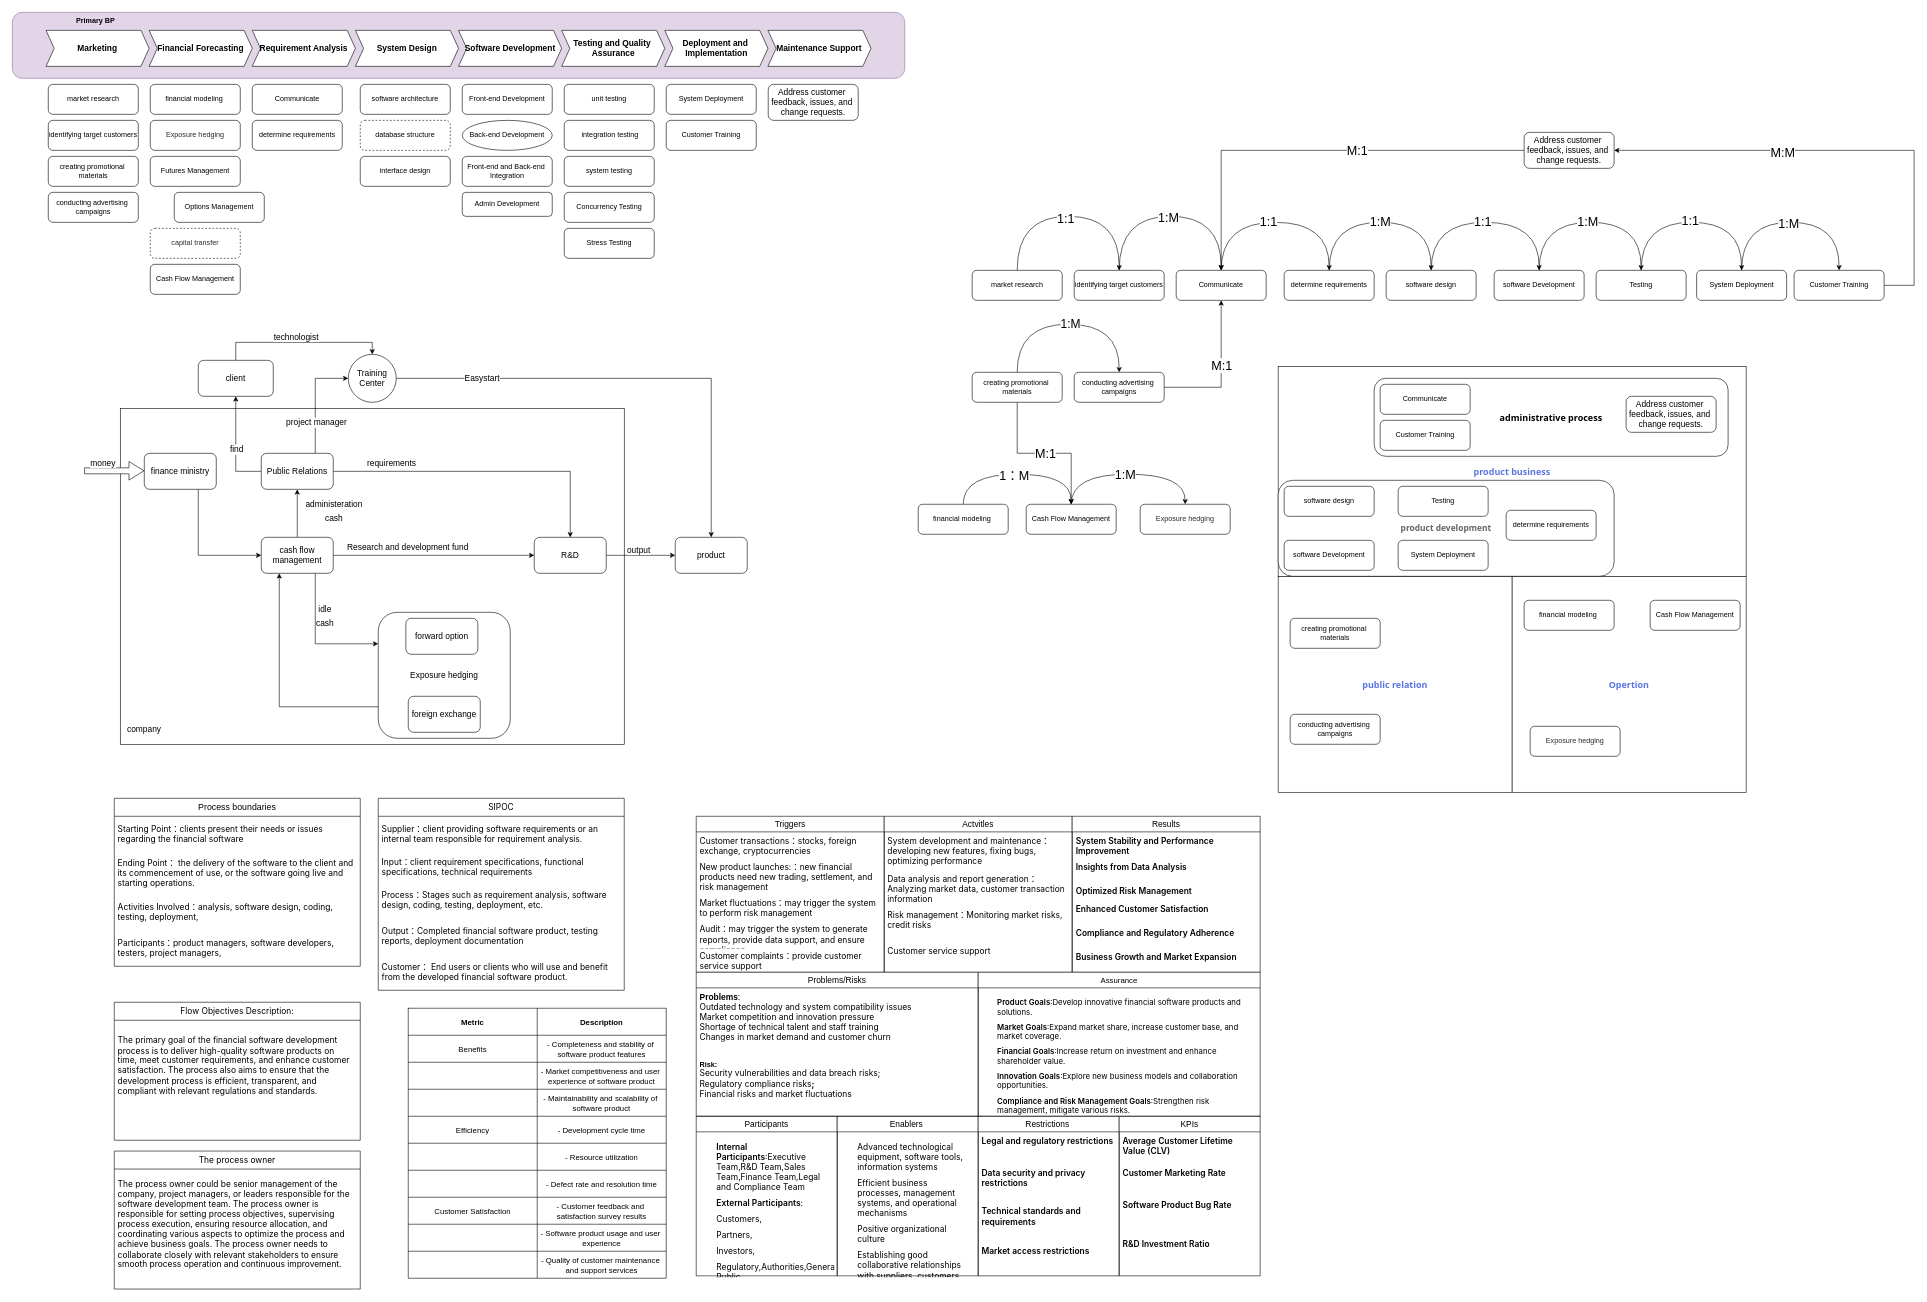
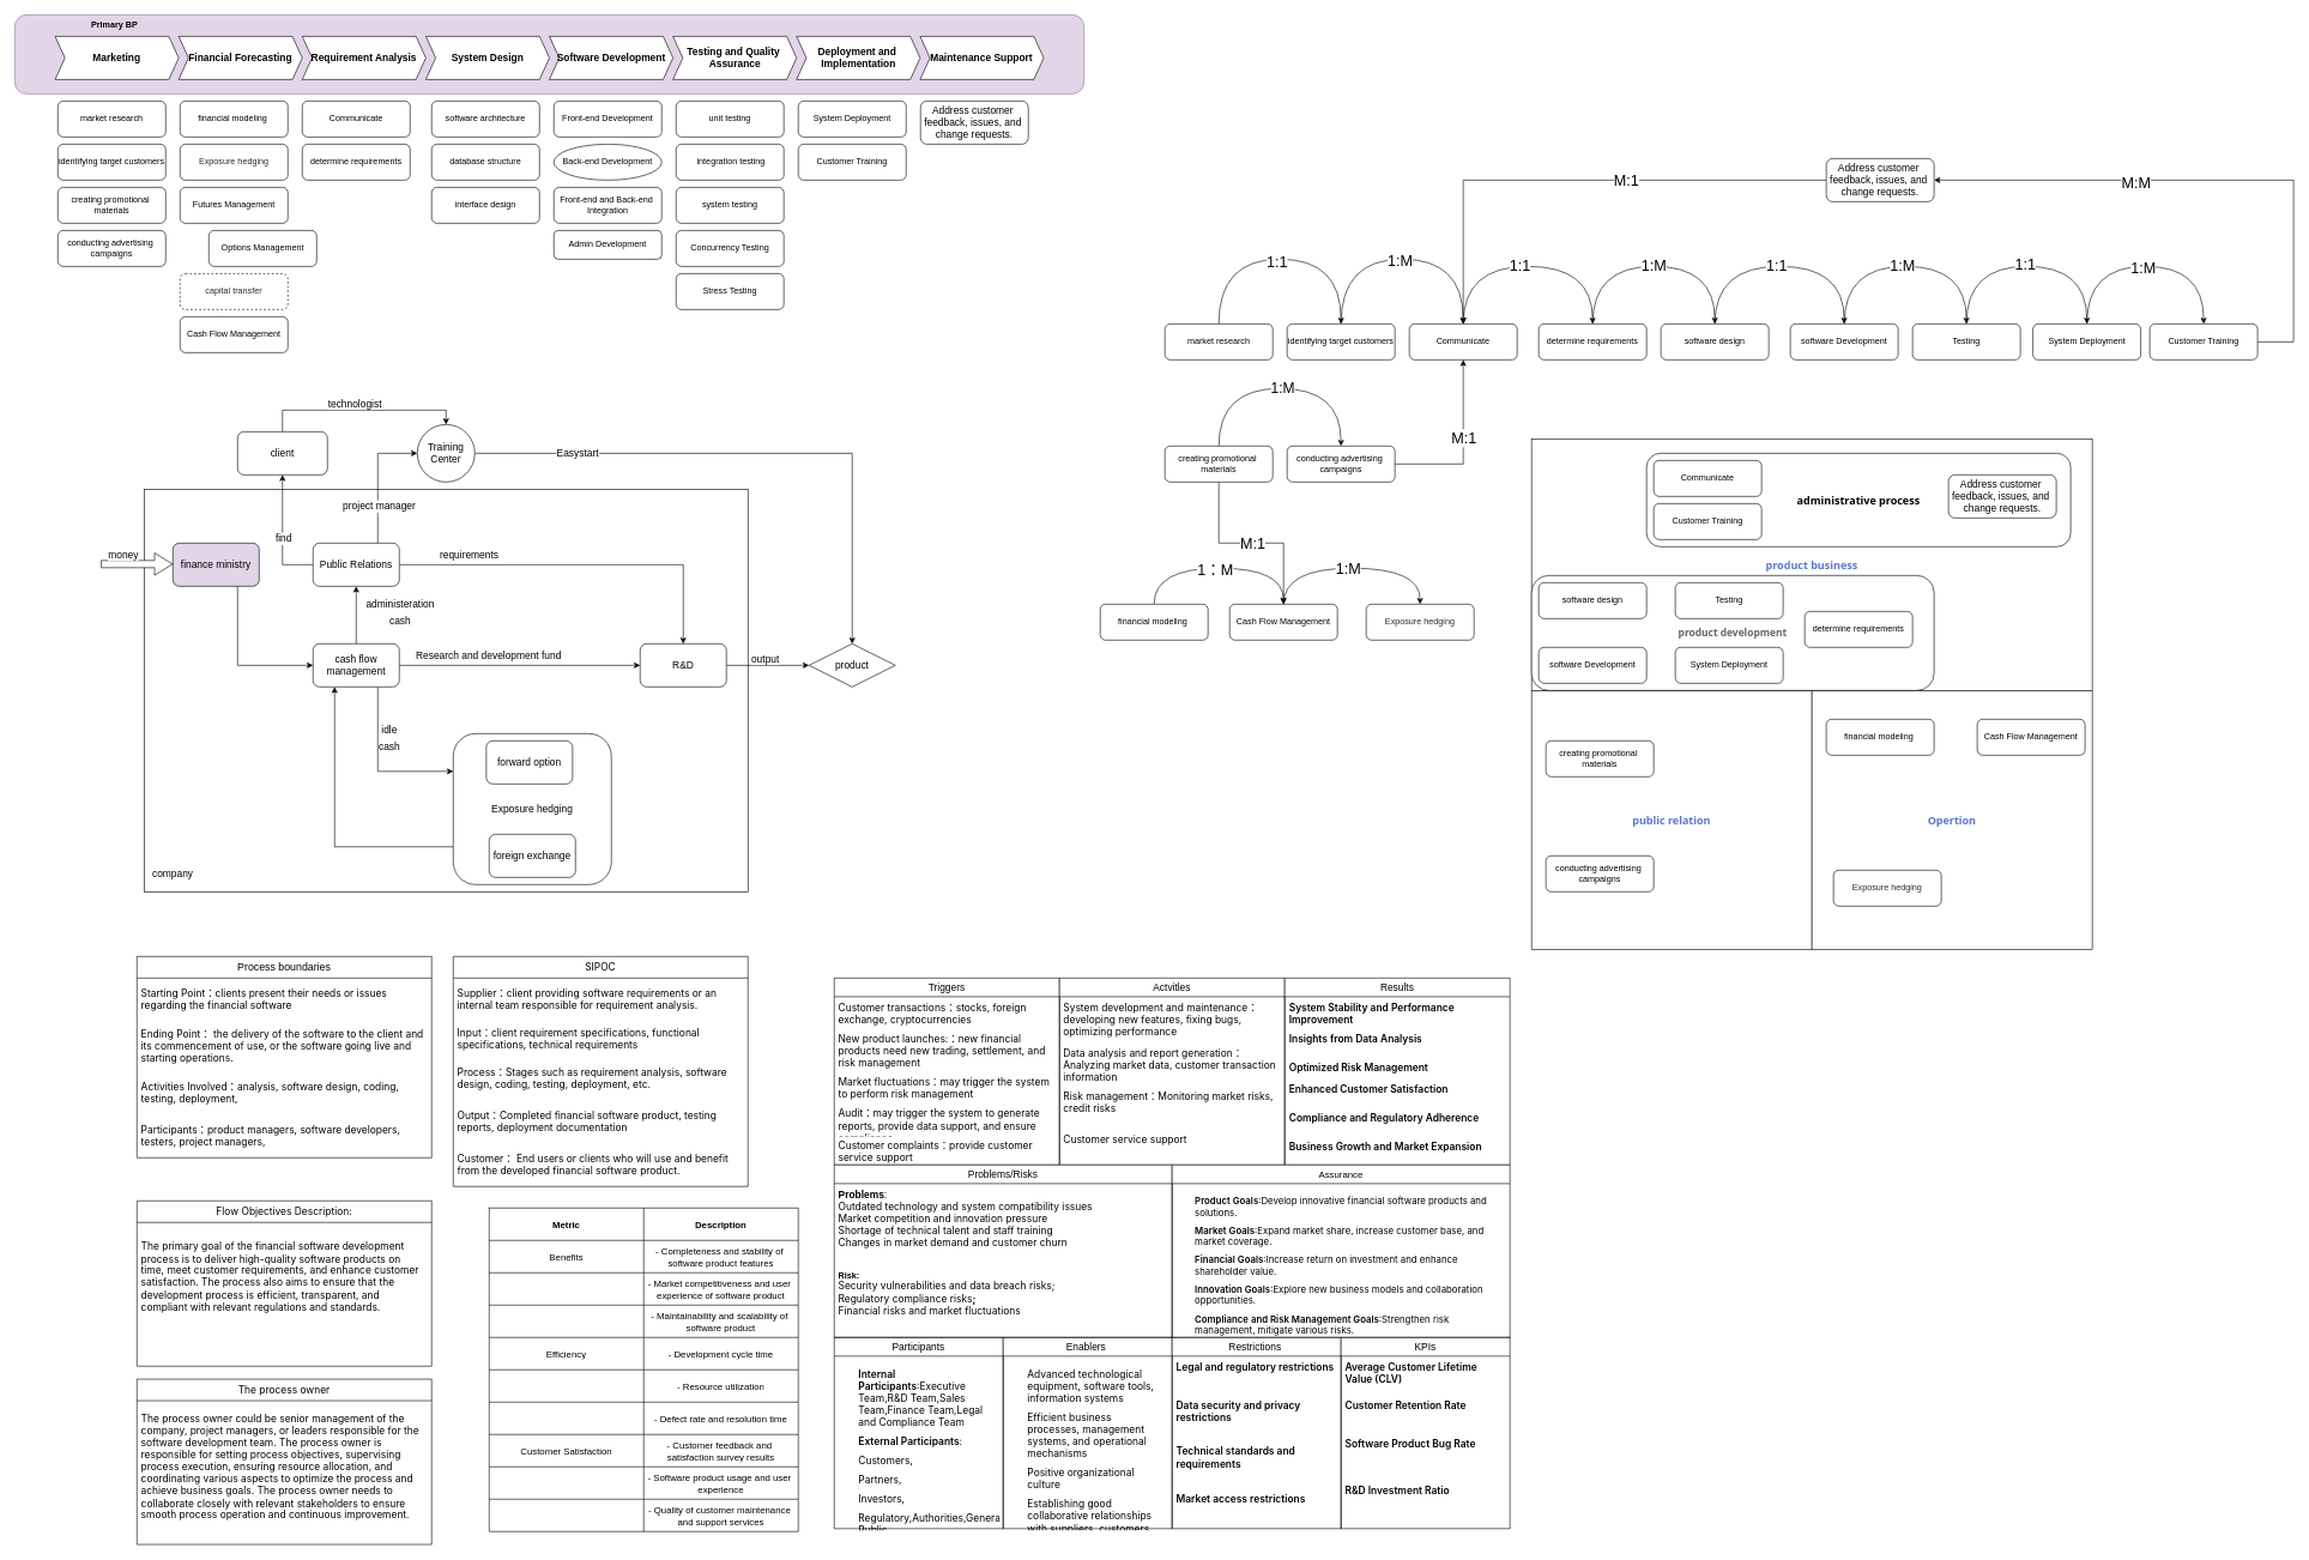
- <mxCell id="26" value="&lt;span style=&quot;font-size: 12px;&quot;&gt;database structure&lt;/span&gt;" style="rounded=1;whiteSpace=wrap;html=1;fontStyle=0;align=center;fontSize=12;fontFamily=Helvetica;dashed=1;" parent="1" vertex="1"><mxGeometry x="600" y="200" width="150" height="50" as="geometry" /></mxCell>
+ <mxCell id="26" value="&lt;span style=&quot;font-size: 12px;&quot;&gt;database structure&lt;/span&gt;" style="rounded=1;whiteSpace=wrap;html=1;fontStyle=0;align=center;fontSize=12;fontFamily=Helvetica;" parent="1" vertex="1"><mxGeometry x="600" y="200" width="150" height="50" as="geometry" /></mxCell>
- <mxCell id="109" value="finance ministry" style="rounded=1;whiteSpace=wrap;html=1;fontFamily=Helvetica;fontColor=default;fontStyle=0;fontSize=14;" parent="1" vertex="1"><mxGeometry x="240" y="755" width="120" height="60" as="geometry" /></mxCell>
+ <mxCell id="109" value="finance ministry" style="rounded=1;whiteSpace=wrap;html=1;fontFamily=Helvetica;fontColor=default;fontStyle=0;fontSize=14;fillColor=#e1d5e7;" parent="1" vertex="1"><mxGeometry x="240" y="755" width="120" height="60" as="geometry" /></mxCell>
- <mxCell id="119" value="product" style="rounded=1;whiteSpace=wrap;html=1;fontFamily=Helvetica;fontColor=default;fontStyle=0;fontSize=14;" parent="1" vertex="1"><mxGeometry x="1125" y="895" width="120" height="60" as="geometry" /></mxCell>
+ <mxCell id="119" value="product" style="rhombus;whiteSpace=wrap;html=1;fontFamily=Helvetica;fontColor=default;fontStyle=0;fontSize=14;" parent="1" vertex="1"><mxGeometry x="1125" y="895" width="120" height="60" as="geometry" /></mxCell>
- <mxCell id="197" value="&lt;span style=&quot;box-sizing: border-box; border-width: 0px; border-style: solid; border-color: rgb(229, 231, 235); --tw-border-spacing-x: 0; --tw-border-spacing-y: 0; --tw-translate-x: 0; --tw-translate-y: 0; --tw-rotate: 0; --tw-skew-x: 0; --tw-skew-y: 0; --tw-scale-x: 1; --tw-scale-y: 1; --tw-pan-x: ; --tw-pan-y: ; --tw-pinch-zoom: ; --tw-scroll-snap-strictness: proximity; --tw-gradient-from-position: ; --tw-gradient-via-position: ; --tw-gradient-to-position: ; --tw-ordinal: ; --tw-slashed-zero: ; --tw-numeric-figure: ; --tw-numeric-spacing: ; --tw-numeric-fraction: ; --tw-ring-inset: ; --tw-ring-offset-width: 0px; --tw-ring-offset-color: #fff; --tw-ring-color: rgb(59 130 246 / .5); --tw-ring-offset-shadow: 0 0 #0000; --tw-ring-shadow: 0 0 #0000; --tw-shadow: 0 0 #0000; --tw-shadow-colored: 0 0 #0000; --tw-blur: ; --tw-brightness: ; --tw-contrast: ; --tw-grayscale: ; --tw-hue-rotate: ; --tw-invert: ; --tw-saturate: ; --tw-sepia: ; --tw-drop-shadow: ; --tw-backdrop-blur: ; --tw-backdrop-brightness: ; --tw-backdrop-contrast: ; --tw-backdrop-grayscale: ; --tw-backdrop-hue-rotate: ; --tw-backdrop-invert: ; --tw-backdrop-opacity: ; --tw-backdrop-saturate: ; --tw-backdrop-sepia: ; font-weight: var(--base-text-weight-semibold, 600); font-family: -apple-system, BlinkMacSystemFont, &amp;quot;Segoe UI&amp;quot;, Roboto, &amp;quot;Helvetica Neue&amp;quot;, Arial, &amp;quot;Noto Sans&amp;quot;, sans-serif, &amp;quot;Apple Color Emoji&amp;quot;, &amp;quot;Segoe UI Emoji&amp;quot;, &amp;quot;Segoe UI Symbol&amp;quot;, &amp;quot;Noto Color Emoji&amp;quot;; font-size: 14px; white-space-collapse: break-spaces; background-color: rgba(255, 255, 255, 0.063);&quot;&gt;Customer Marketing Rate&lt;/span&gt;" style="text;strokeColor=none;fillColor=none;spacingLeft=4;spacingRight=4;overflow=hidden;rotatable=0;points=[[0,0.5],[1,0.5]];portConstraint=eastwest;fontSize=12;whiteSpace=wrap;html=1;fontColor=default;" vertex="1" parent="195"><mxGeometry y="80" width="235" height="53.88" as="geometry" /></mxCell>
+ <mxCell id="197" value="&lt;span style=&quot;box-sizing: border-box; border-width: 0px; border-style: solid; border-color: rgb(229, 231, 235); --tw-border-spacing-x: 0; --tw-border-spacing-y: 0; --tw-translate-x: 0; --tw-translate-y: 0; --tw-rotate: 0; --tw-skew-x: 0; --tw-skew-y: 0; --tw-scale-x: 1; --tw-scale-y: 1; --tw-pan-x: ; --tw-pan-y: ; --tw-pinch-zoom: ; --tw-scroll-snap-strictness: proximity; --tw-gradient-from-position: ; --tw-gradient-via-position: ; --tw-gradient-to-position: ; --tw-ordinal: ; --tw-slashed-zero: ; --tw-numeric-figure: ; --tw-numeric-spacing: ; --tw-numeric-fraction: ; --tw-ring-inset: ; --tw-ring-offset-width: 0px; --tw-ring-offset-color: #fff; --tw-ring-color: rgb(59 130 246 / .5); --tw-ring-offset-shadow: 0 0 #0000; --tw-ring-shadow: 0 0 #0000; --tw-shadow: 0 0 #0000; --tw-shadow-colored: 0 0 #0000; --tw-blur: ; --tw-brightness: ; --tw-contrast: ; --tw-grayscale: ; --tw-hue-rotate: ; --tw-invert: ; --tw-saturate: ; --tw-sepia: ; --tw-drop-shadow: ; --tw-backdrop-blur: ; --tw-backdrop-brightness: ; --tw-backdrop-contrast: ; --tw-backdrop-grayscale: ; --tw-backdrop-hue-rotate: ; --tw-backdrop-invert: ; --tw-backdrop-opacity: ; --tw-backdrop-saturate: ; --tw-backdrop-sepia: ; font-weight: var(--base-text-weight-semibold, 600); font-family: -apple-system, BlinkMacSystemFont, &amp;quot;Segoe UI&amp;quot;, Roboto, &amp;quot;Helvetica Neue&amp;quot;, Arial, &amp;quot;Noto Sans&amp;quot;, sans-serif, &amp;quot;Apple Color Emoji&amp;quot;, &amp;quot;Segoe UI Emoji&amp;quot;, &amp;quot;Segoe UI Symbol&amp;quot;, &amp;quot;Noto Color Emoji&amp;quot;; font-size: 14px; white-space-collapse: break-spaces; background-color: rgba(255, 255, 255, 0.063);&quot;&gt;Customer Retention Rate&lt;/span&gt;" style="text;strokeColor=none;fillColor=none;spacingLeft=4;spacingRight=4;overflow=hidden;rotatable=0;points=[[0,0.5],[1,0.5]];portConstraint=eastwest;fontSize=12;whiteSpace=wrap;html=1;fontColor=default;" vertex="1" parent="195"><mxGeometry y="80" width="235" height="53.88" as="geometry" /></mxCell>
